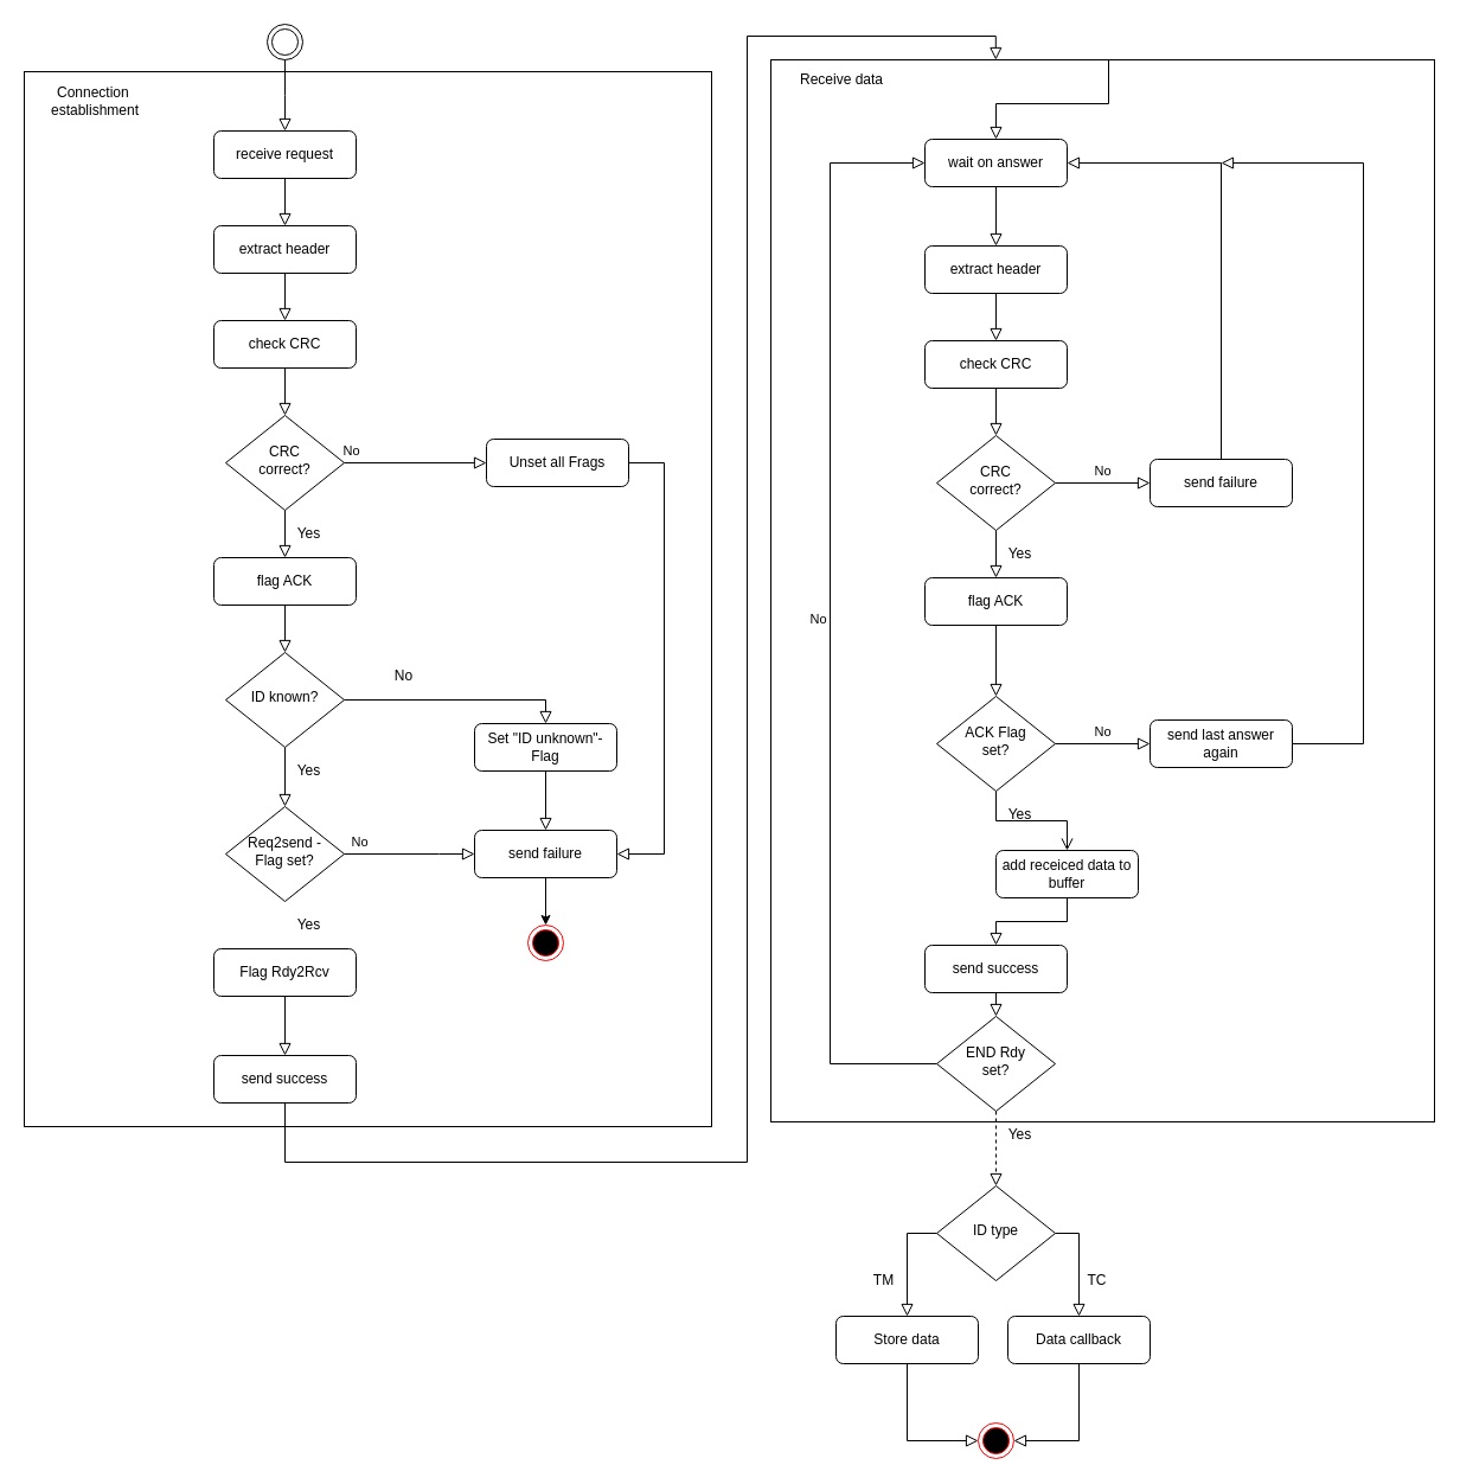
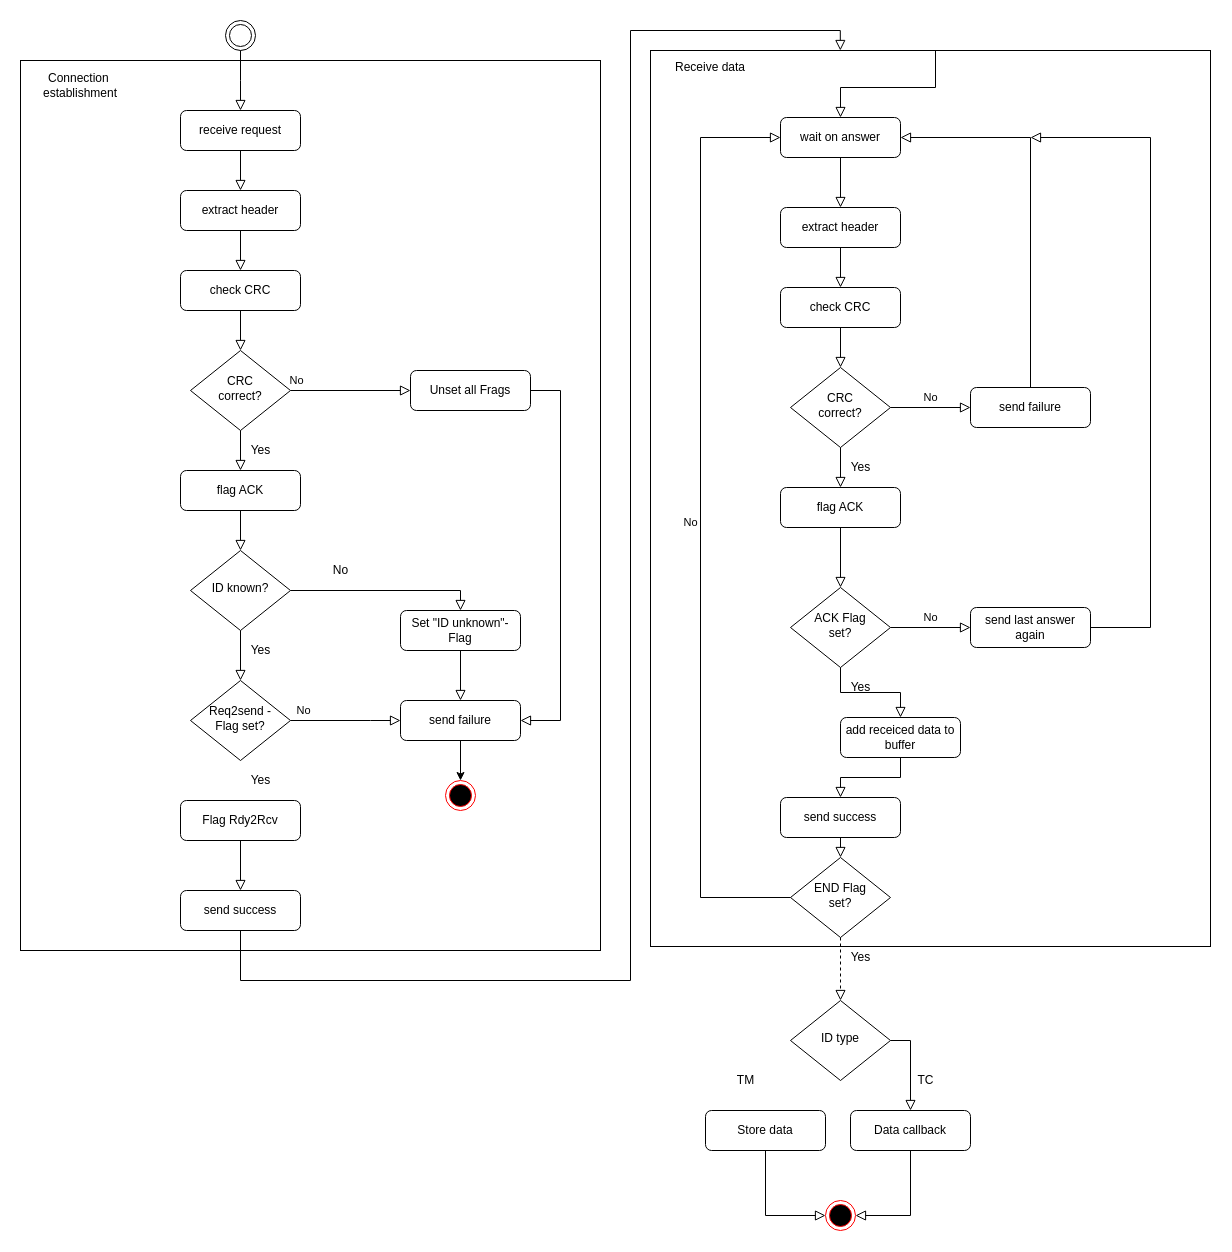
- <mxCell id="37" value="" style="rounded=0;html=1;jettySize=auto;orthogonalLoop=1;fontSize=11;endArrow=open;endFill=0;endSize=8;strokeWidth=1;shadow=0;labelBackgroundColor=none;edgeStyle=orthogonalEdgeStyle;exitX=0.5;exitY=1;exitDx=0;exitDy=0;entryX=0.5;entryY=0;entryDx=0;entryDy=0;" parent="1" source="36" target="39" edge="1"><mxGeometry relative="1" as="geometry"><mxPoint x="840" y="707" as="targetPoint" /><mxPoint x="839.5" y="767" as="sourcePoint" /></mxGeometry></mxCell>
+ <mxCell id="37" value="" style="rounded=0;html=1;jettySize=auto;orthogonalLoop=1;fontSize=11;endArrow=block;endFill=0;endSize=8;strokeWidth=1;shadow=0;labelBackgroundColor=none;edgeStyle=orthogonalEdgeStyle;exitX=0.5;exitY=1;exitDx=0;exitDy=0;entryX=0.5;entryY=0;entryDx=0;entryDy=0;" parent="1" source="36" target="39" edge="1"><mxGeometry relative="1" as="geometry"><mxPoint x="840" y="707" as="targetPoint" /><mxPoint x="839.5" y="767" as="sourcePoint" /></mxGeometry></mxCell>
- <mxCell id="42" value="END Rdy &lt;br&gt;set?" style="rhombus;whiteSpace=wrap;html=1;shadow=0;fontFamily=Helvetica;fontSize=12;align=center;strokeWidth=1;spacing=6;spacingTop=-4;" parent="1" vertex="1"><mxGeometry x="790" y="857" width="100" height="80" as="geometry" /></mxCell>
+ <mxCell id="42" value="END Flag &lt;br&gt;set?" style="rhombus;whiteSpace=wrap;html=1;shadow=0;fontFamily=Helvetica;fontSize=12;align=center;strokeWidth=1;spacing=6;spacingTop=-4;" parent="1" vertex="1"><mxGeometry x="790" y="857" width="100" height="80" as="geometry" /></mxCell>
- <mxCell id="61" value="" style="rounded=0;html=1;jettySize=auto;orthogonalLoop=1;fontSize=11;endArrow=block;endFill=0;endSize=8;strokeWidth=1;shadow=0;labelBackgroundColor=none;edgeStyle=orthogonalEdgeStyle;exitX=0;exitY=0.5;exitDx=0;exitDy=0;entryX=0.5;entryY=0;entryDx=0;entryDy=0;" parent="1" source="59" target="64" edge="1"><mxGeometry relative="1" as="geometry"><mxPoint x="730" y="1040" as="targetPoint" /><mxPoint x="900" y="1050" as="sourcePoint" /></mxGeometry></mxCell>
